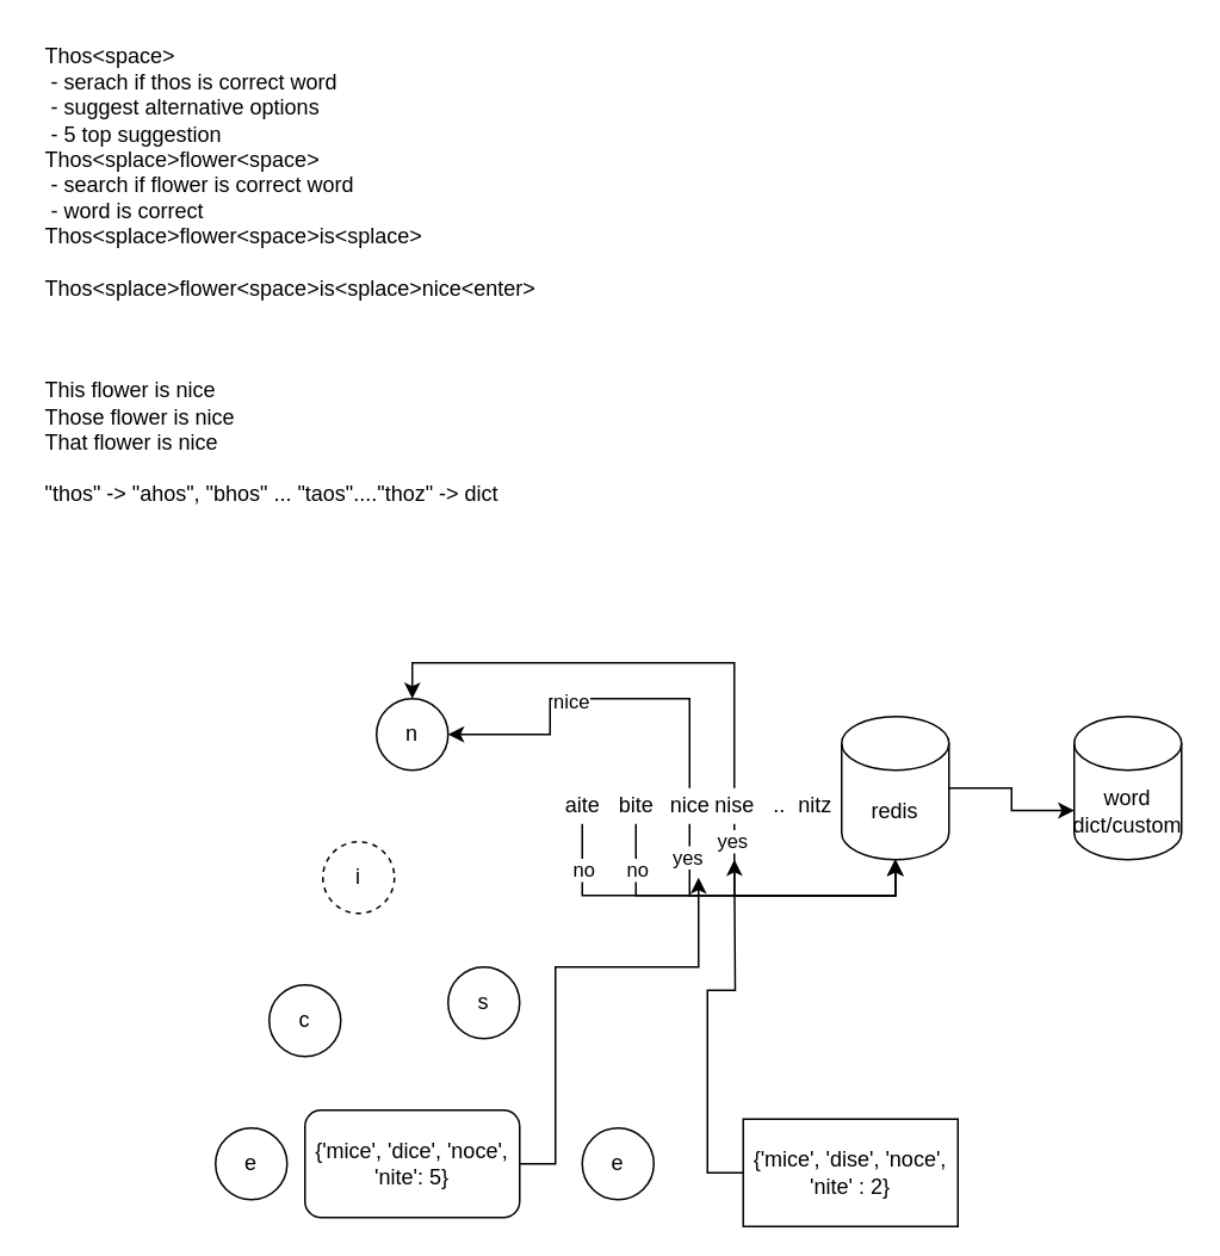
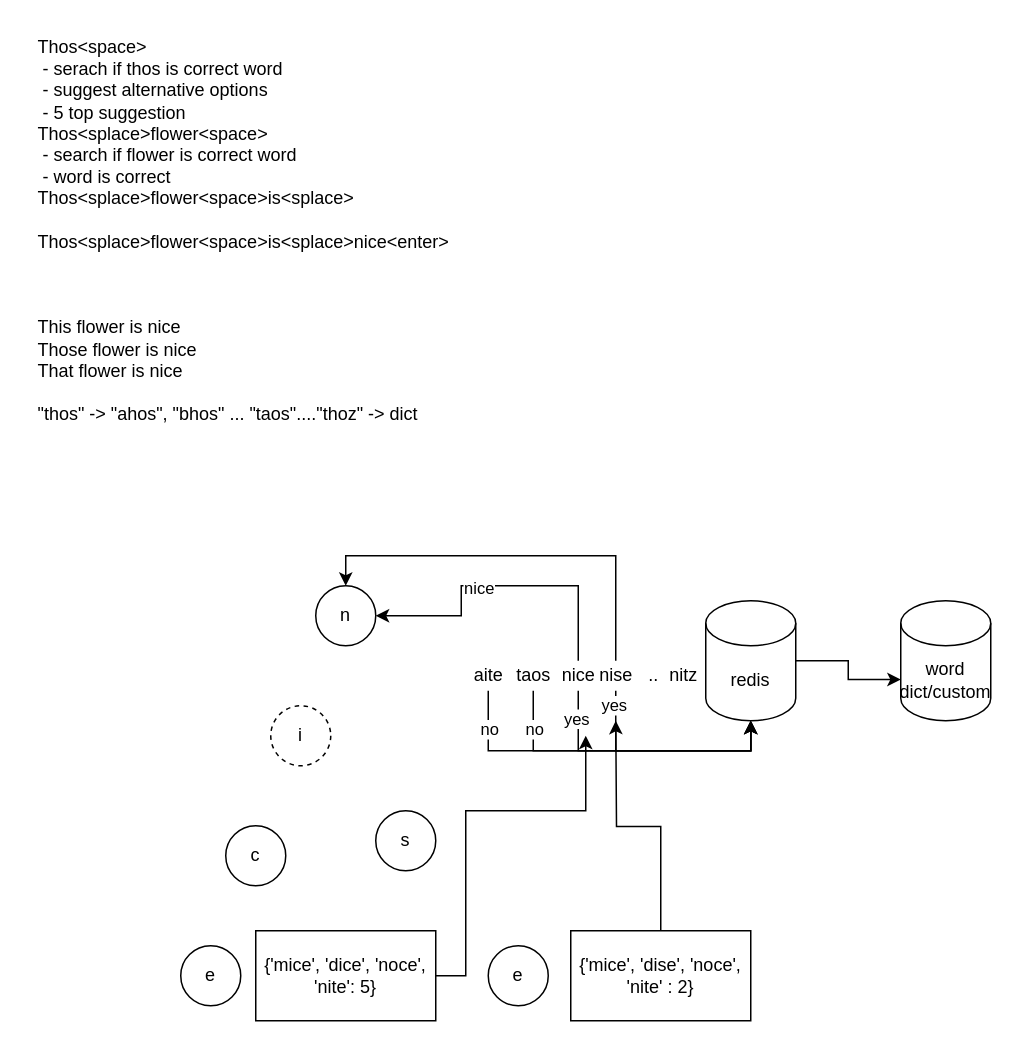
- <mxCell id="18" value="bite" style="text;html=1;align=center;verticalAlign=middle;resizable=0;points=[];autosize=1;strokeColor=none;" vertex="1" parent="1"><mxGeometry x="340" y="440" width="30" height="20" as="geometry" /></mxCell>
+ <mxCell id="18" value="taos" style="text;html=1;align=center;verticalAlign=middle;resizable=0;points=[];autosize=1;strokeColor=none;" vertex="1" parent="1"><mxGeometry x="340" y="440" width="30" height="20" as="geometry" /></mxCell>
- <mxCell id="8" value="{'mice', 'dice', 'noce', 'nite': 5}" style="whiteSpace=wrap;html=1;rounded=1;" vertex="1" parent="1"><mxGeometry x="170" y="620" width="120" height="60" as="geometry" /></mxCell>
+ <mxCell id="8" value="{'mice', 'dice', 'noce', 'nite': 5}" style="rounded=0;whiteSpace=wrap;html=1;" vertex="1" parent="1"><mxGeometry x="170" y="620" width="120" height="60" as="geometry" /></mxCell>
- <mxCell id="12" value="{'mice', 'dise', 'noce', 'nite' : 2}" style="rounded=0;whiteSpace=wrap;html=1;" vertex="1" parent="1"><mxGeometry x="415" y="625" width="120" height="60" as="geometry" /></mxCell>
+ <mxCell id="12" value="{'mice', 'dise', 'noce', 'nite' : 2}" style="rounded=0;whiteSpace=wrap;html=1;" vertex="1" parent="1"><mxGeometry x="380" y="620" width="120" height="60" as="geometry" /></mxCell>
